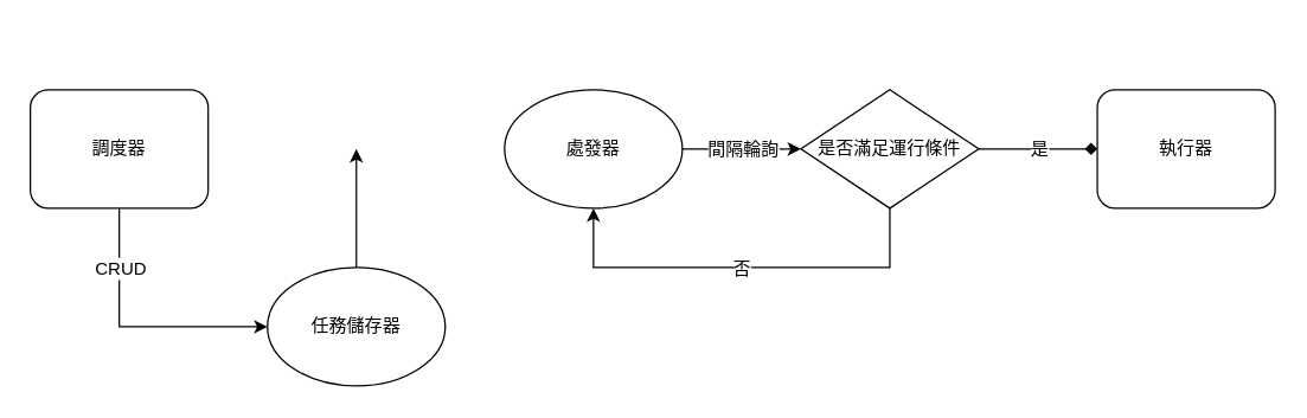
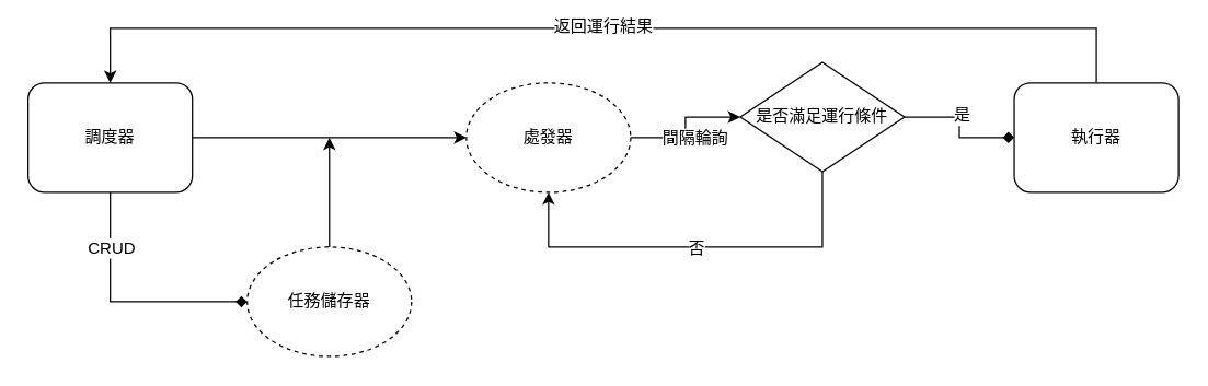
+ <mxCell id="16" style="edgeStyle=orthogonalEdgeStyle;rounded=0;orthogonalLoop=1;jettySize=auto;html=1;entryX=0.5;entryY=0;entryDx=0;entryDy=0;" edge="1" parent="1" source="18" target="5"><mxGeometry relative="1" as="geometry"><Array as="points"><mxPoint x="800" y="20" /><mxPoint x="80" y="20" /></Array></mxGeometry></mxCell>
+ <mxCell id="17" value="&lt;font style=&quot;font-size: 12px;&quot;&gt;返回運行結果&lt;/font&gt;" style="edgeLabel;html=1;align=center;verticalAlign=middle;resizable=0;points=[];" vertex="1" connectable="0" parent="16"><mxGeometry x="-0.026" y="-2" relative="1" as="geometry"><mxPoint x="-11" as="offset" /></mxGeometry></mxCell>
+ <mxCell id="4" style="edgeStyle=orthogonalEdgeStyle;rounded=0;orthogonalLoop=1;jettySize=auto;html=1;entryX=0;entryY=0.5;entryDx=0;entryDy=0;" edge="1" parent="1" source="5" target="8"><mxGeometry relative="1" as="geometry" /></mxCell>
- <mxCell id="8" value="處發器" style="ellipse;whiteSpace=wrap;html=1;" vertex="1" parent="1"><mxGeometry x="340" y="60" width="120" height="80" as="geometry" /></mxCell>
+ <mxCell id="8" value="處發器" style="ellipse;whiteSpace=wrap;html=1;dashed=1;" vertex="1" parent="1"><mxGeometry x="340" y="60" width="120" height="80" as="geometry" /></mxCell>
- <mxCell id="15" value="是否滿足運行條件" style="rhombus;whiteSpace=wrap;html=1;" vertex="1" parent="1"><mxGeometry x="540" y="60" width="120" height="80" as="geometry" /></mxCell>
+ <mxCell id="15" value="是否滿足運行條件" style="rhombus;whiteSpace=wrap;html=1;" vertex="1" parent="1"><mxGeometry x="540" y="45" width="120" height="80" as="geometry" /></mxCell>
- <mxCell id="2" style="edgeStyle=orthogonalEdgeStyle;rounded=0;orthogonalLoop=1;jettySize=auto;html=1;entryX=0;entryY=0.5;entryDx=0;entryDy=0;exitX=0.5;exitY=1;exitDx=0;exitDy=0;" edge="1" parent="1" source="5" target="10"><mxGeometry relative="1" as="geometry" /></mxCell>
+ <mxCell id="2" style="edgeStyle=orthogonalEdgeStyle;rounded=0;orthogonalLoop=1;jettySize=auto;html=1;entryX=0;entryY=0.5;entryDx=0;entryDy=0;exitX=0.5;exitY=1;exitDx=0;exitDy=0;endArrow=diamond;" edge="1" parent="1" source="5" target="10"><mxGeometry relative="1" as="geometry" /></mxCell>
- <mxCell id="10" value="任務儲存器" style="ellipse;whiteSpace=wrap;html=1;" vertex="1" parent="1"><mxGeometry x="180" y="180" width="120" height="80" as="geometry" /></mxCell>
+ <mxCell id="10" value="任務儲存器" style="ellipse;whiteSpace=wrap;html=1;dashed=1;" vertex="1" parent="1"><mxGeometry x="180" y="180" width="120" height="80" as="geometry" /></mxCell>
